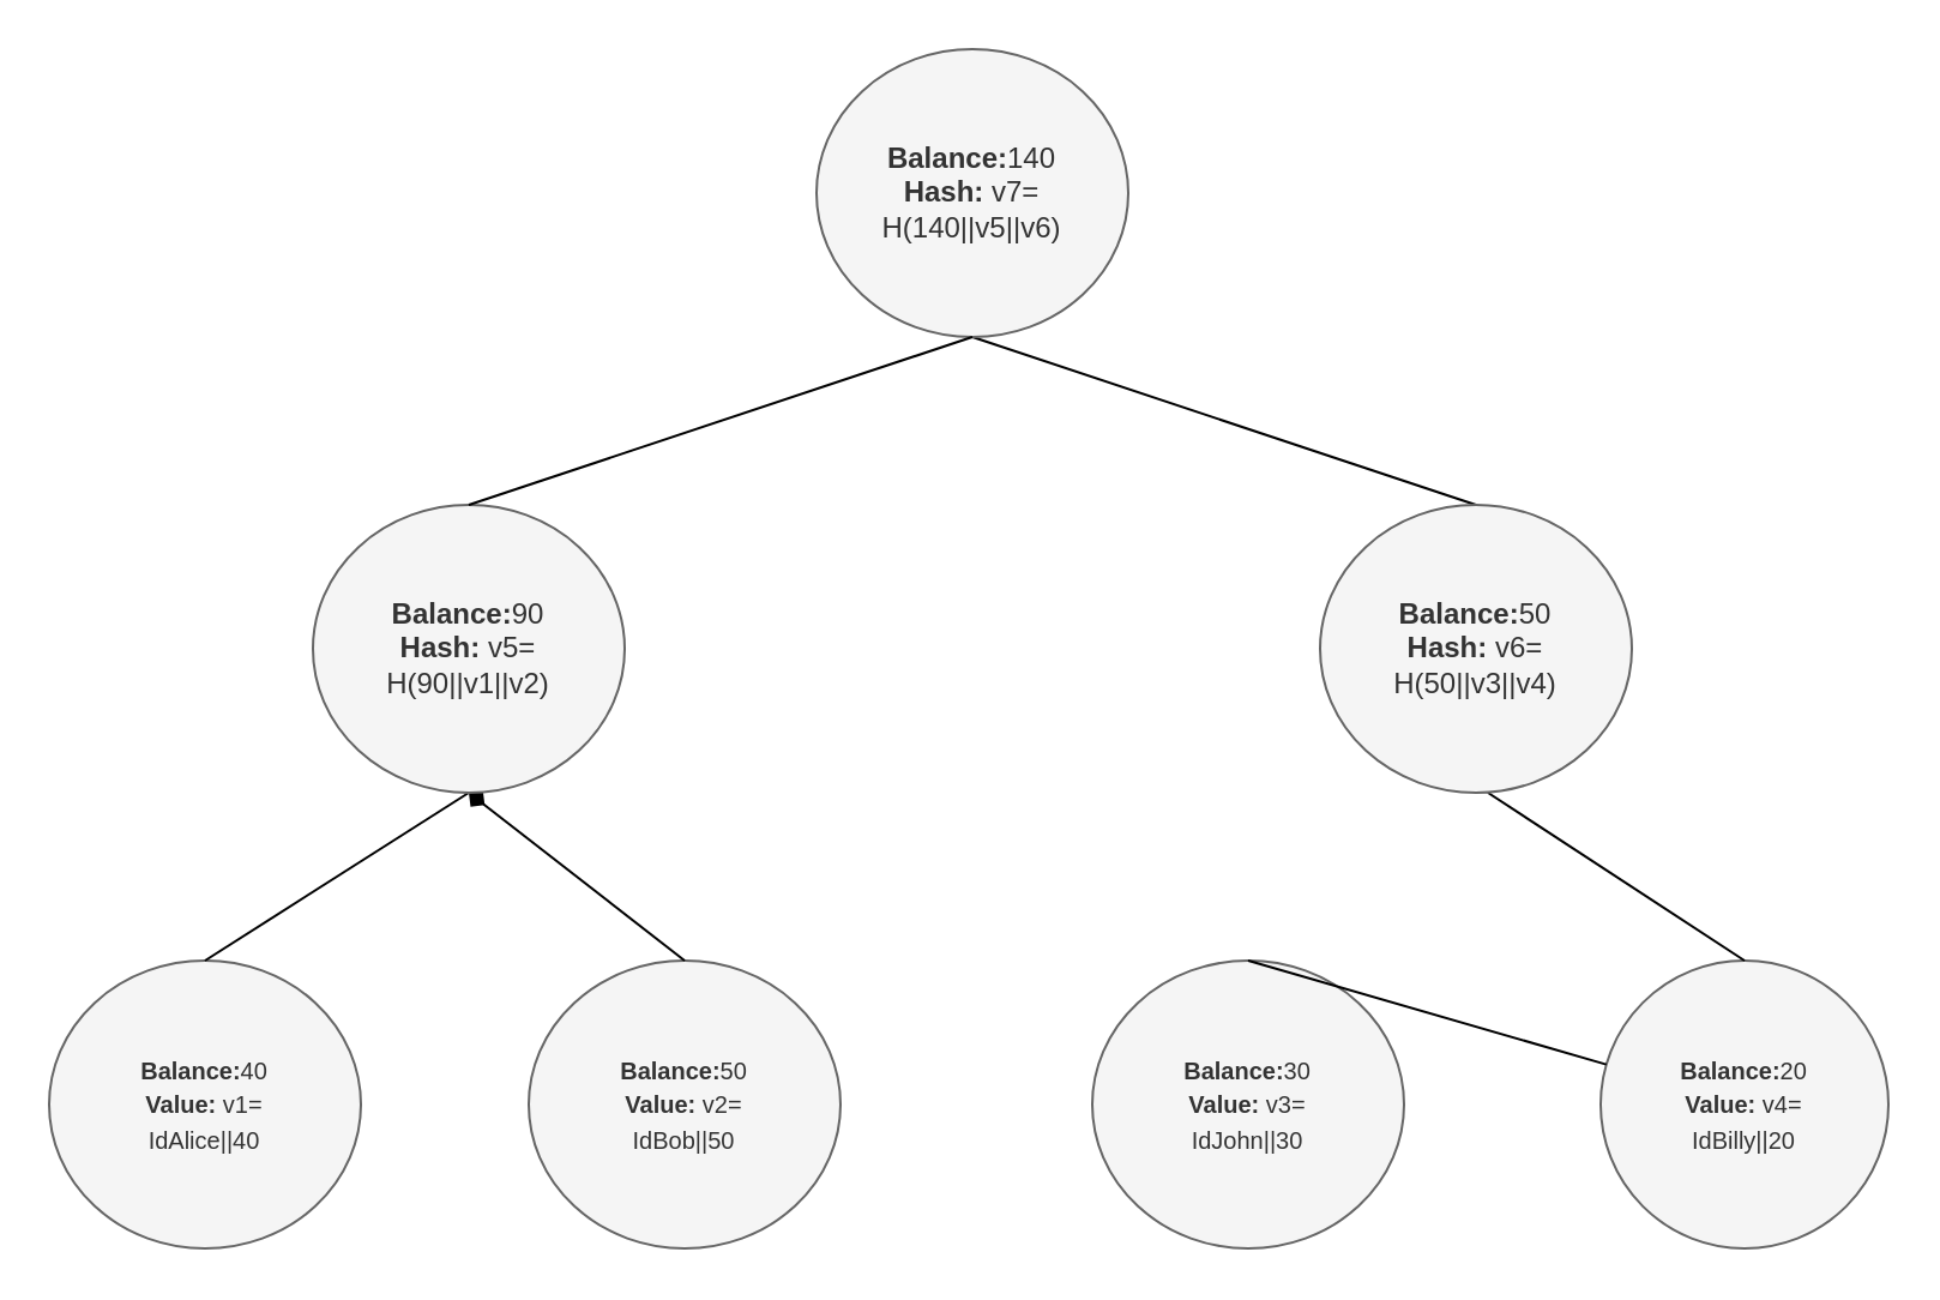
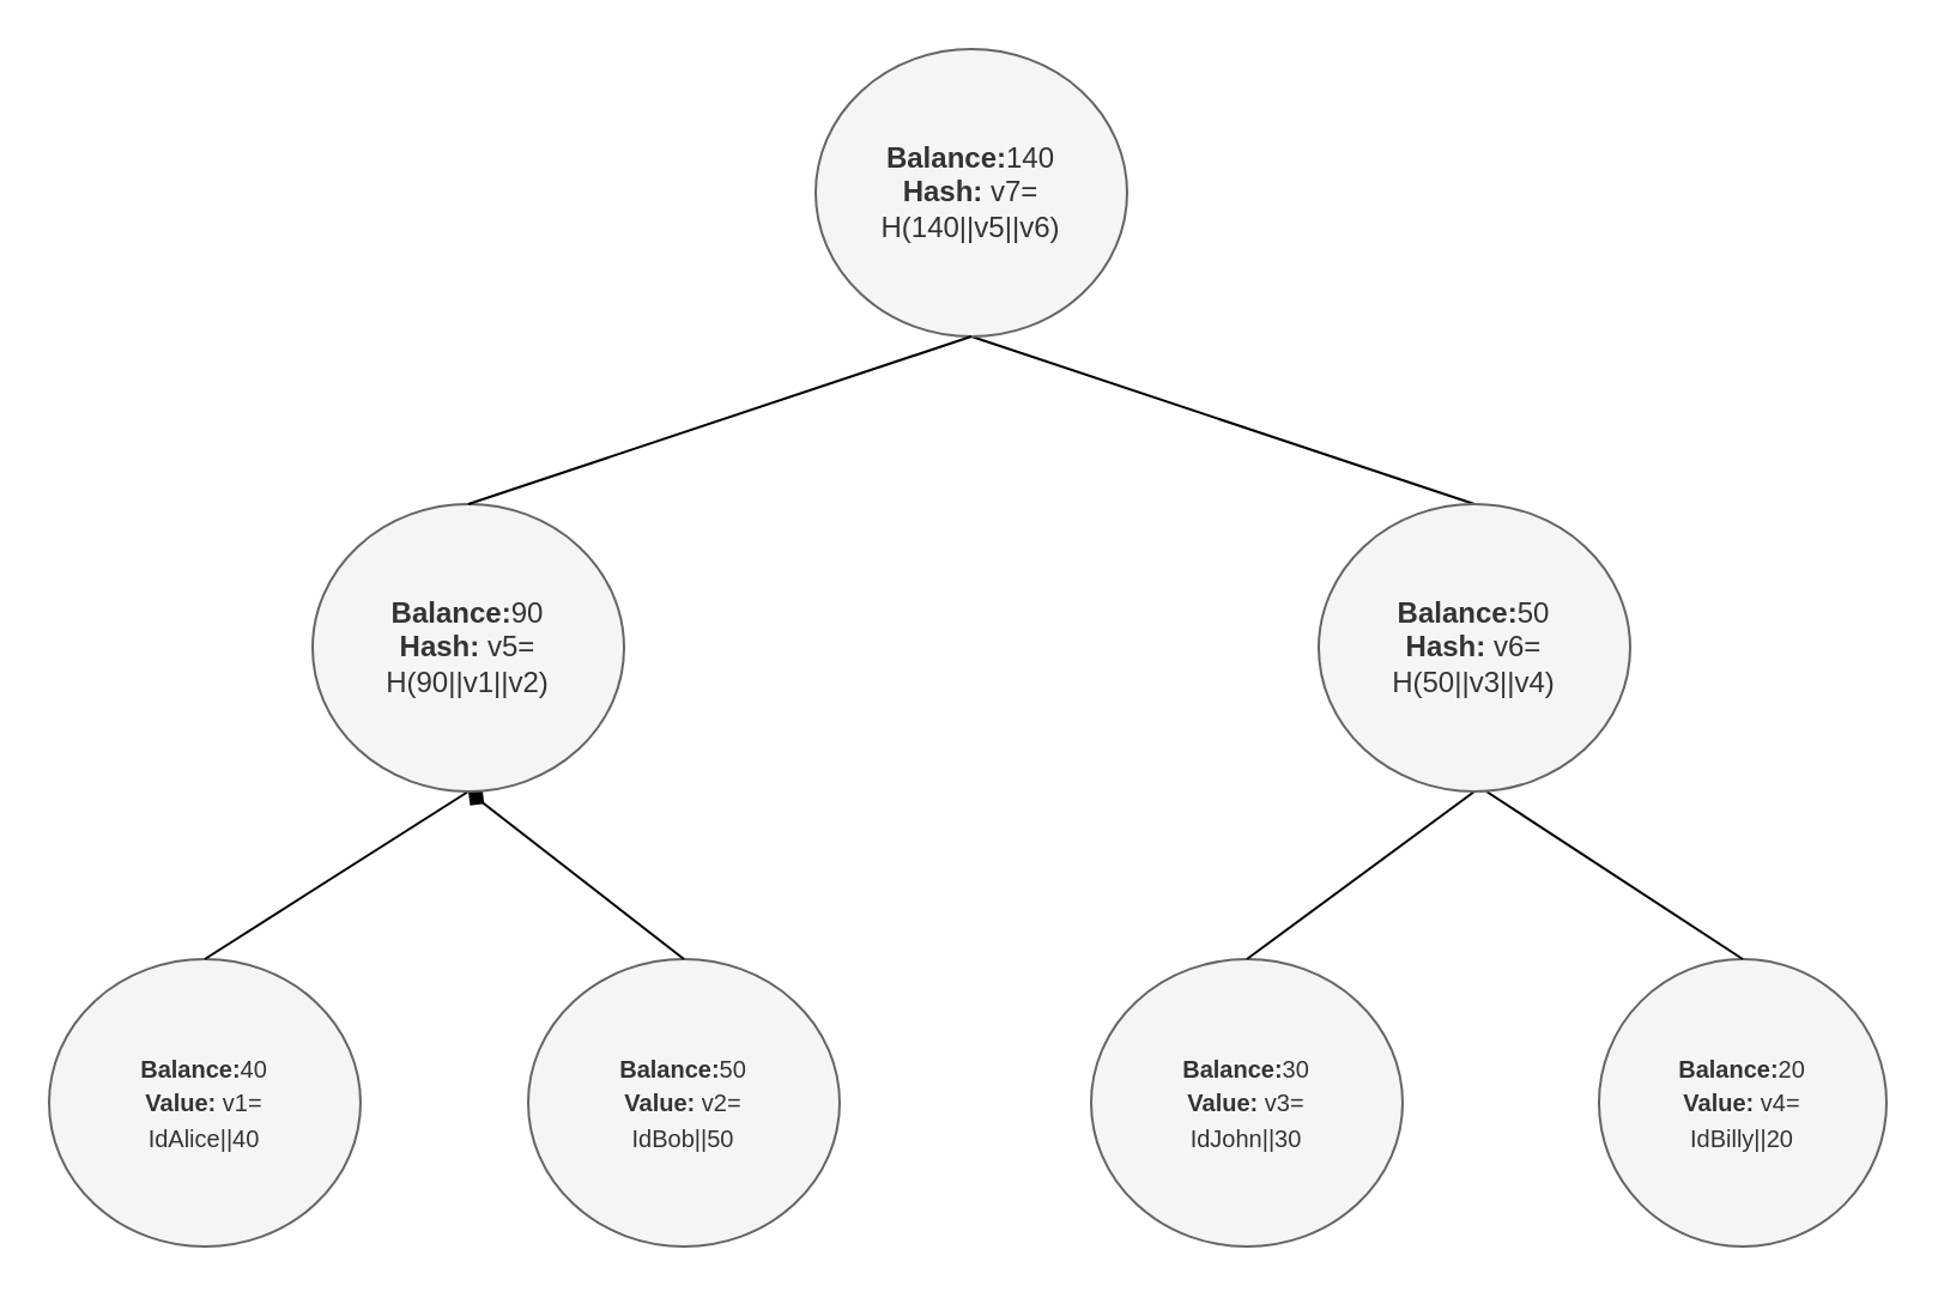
- <mxCell id="9" value="" style="endArrow=none;html=1;exitX=0.5;exitY=0;exitDx=0;exitDy=0;" parent="1" source="3" target="5" edge="1"><mxGeometry width="50" height="50" relative="1" as="geometry"><mxPoint x="220" y="460" as="sourcePoint" /><mxPoint x="600" y="310" as="targetPoint" /></mxGeometry></mxCell>
+ <mxCell id="9" value="" style="endArrow=none;html=1;entryX=0.5;entryY=1;entryDx=0;entryDy=0;exitX=0.5;exitY=0;exitDx=0;exitDy=0;" parent="1" source="3" target="12" edge="1"><mxGeometry width="50" height="50" relative="1" as="geometry"><mxPoint x="220" y="460" as="sourcePoint" /><mxPoint x="600" y="310" as="targetPoint" /></mxGeometry></mxCell>
